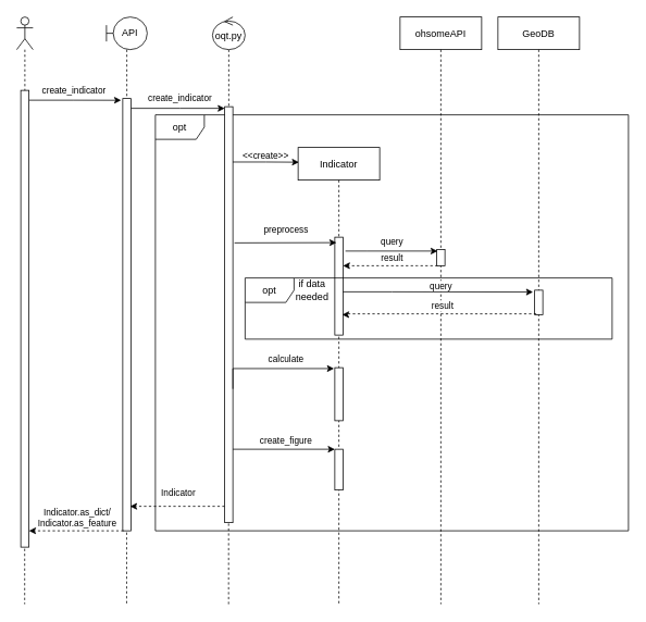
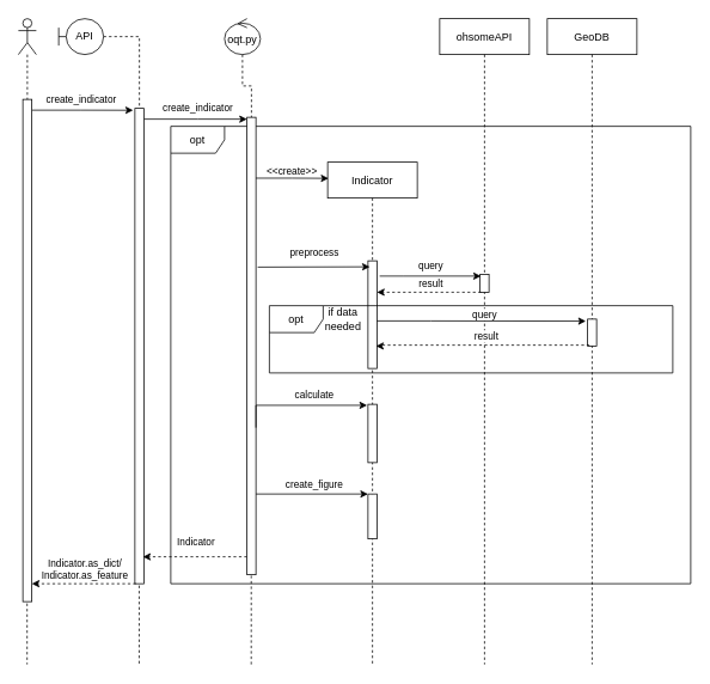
- <mxCell id="12" value="API" style="shape=umlBoundary;whiteSpace=wrap;html=1;rounded=0;shadow=0;glass=0;sketch=0;" parent="1" vertex="1"><mxGeometry x="130" y="20" width="50" height="40" as="geometry" /></mxCell>
+ <mxCell id="12" value="API" style="shape=umlBoundary;whiteSpace=wrap;html=1;rounded=0;shadow=0;glass=0;sketch=0;" parent="1" vertex="1"><mxGeometry x="65" y="20" width="50" height="40" as="geometry" /></mxCell>
- <mxCell id="10" value="oqt.py" style="ellipse;shape=umlControl;whiteSpace=wrap;html=1;rounded=0;shadow=0;glass=0;sketch=0;" parent="1" vertex="1"><mxGeometry x="260" y="20" width="40" height="40" as="geometry" /></mxCell>
+ <mxCell id="10" value="oqt.py" style="ellipse;shape=umlControl;whiteSpace=wrap;html=1;rounded=0;shadow=0;glass=0;sketch=0;" parent="1" vertex="1"><mxGeometry x="250" y="20" width="40" height="40" as="geometry" /></mxCell>
